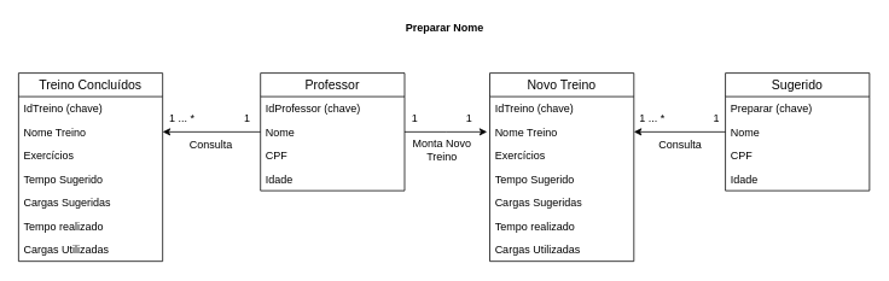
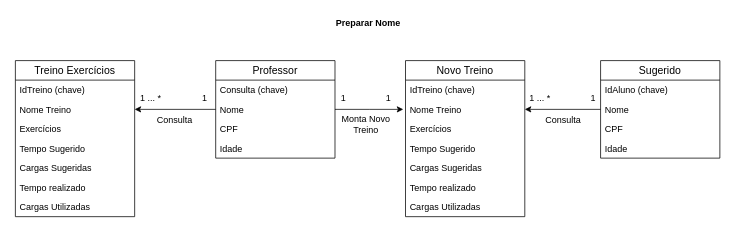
- <mxCell id="20" value="Treino Concluídos" style="swimlane;fontStyle=0;childLayout=stackLayout;horizontal=1;startSize=26;horizontalStack=0;resizeParent=1;resizeParentMax=0;resizeLast=0;collapsible=1;marginBottom=0;align=center;fontSize=14;" vertex="1" parent="1"><mxGeometry x="20" y="80" width="159" height="208" as="geometry" /></mxCell>
+ <mxCell id="20" value="Treino Exercícios" style="swimlane;fontStyle=0;childLayout=stackLayout;horizontal=1;startSize=26;horizontalStack=0;resizeParent=1;resizeParentMax=0;resizeLast=0;collapsible=1;marginBottom=0;align=center;fontSize=14;" vertex="1" parent="1"><mxGeometry x="20" y="80" width="159" height="208" as="geometry" /></mxCell>
- <mxCell id="16" value="IdProfessor (chave)" style="text;strokeColor=none;fillColor=none;spacingLeft=4;spacingRight=4;overflow=hidden;rotatable=0;points=[[0,0.5],[1,0.5]];portConstraint=eastwest;fontSize=12;" vertex="1" parent="15"><mxGeometry y="26" width="159" height="26" as="geometry" /></mxCell>
+ <mxCell id="16" value="Consulta (chave)" style="text;strokeColor=none;fillColor=none;spacingLeft=4;spacingRight=4;overflow=hidden;rotatable=0;points=[[0,0.5],[1,0.5]];portConstraint=eastwest;fontSize=12;" vertex="1" parent="15"><mxGeometry y="26" width="159" height="26" as="geometry" /></mxCell>
- <mxCell id="29" value="Preparar (chave)" style="text;strokeColor=none;fillColor=none;spacingLeft=4;spacingRight=4;overflow=hidden;rotatable=0;points=[[0,0.5],[1,0.5]];portConstraint=eastwest;fontSize=12;" vertex="1" parent="28"><mxGeometry y="26" width="159" height="26" as="geometry" /></mxCell>
+ <mxCell id="29" value="IdAluno (chave)" style="text;strokeColor=none;fillColor=none;spacingLeft=4;spacingRight=4;overflow=hidden;rotatable=0;points=[[0,0.5],[1,0.5]];portConstraint=eastwest;fontSize=12;" vertex="1" parent="28"><mxGeometry y="26" width="159" height="26" as="geometry" /></mxCell>
